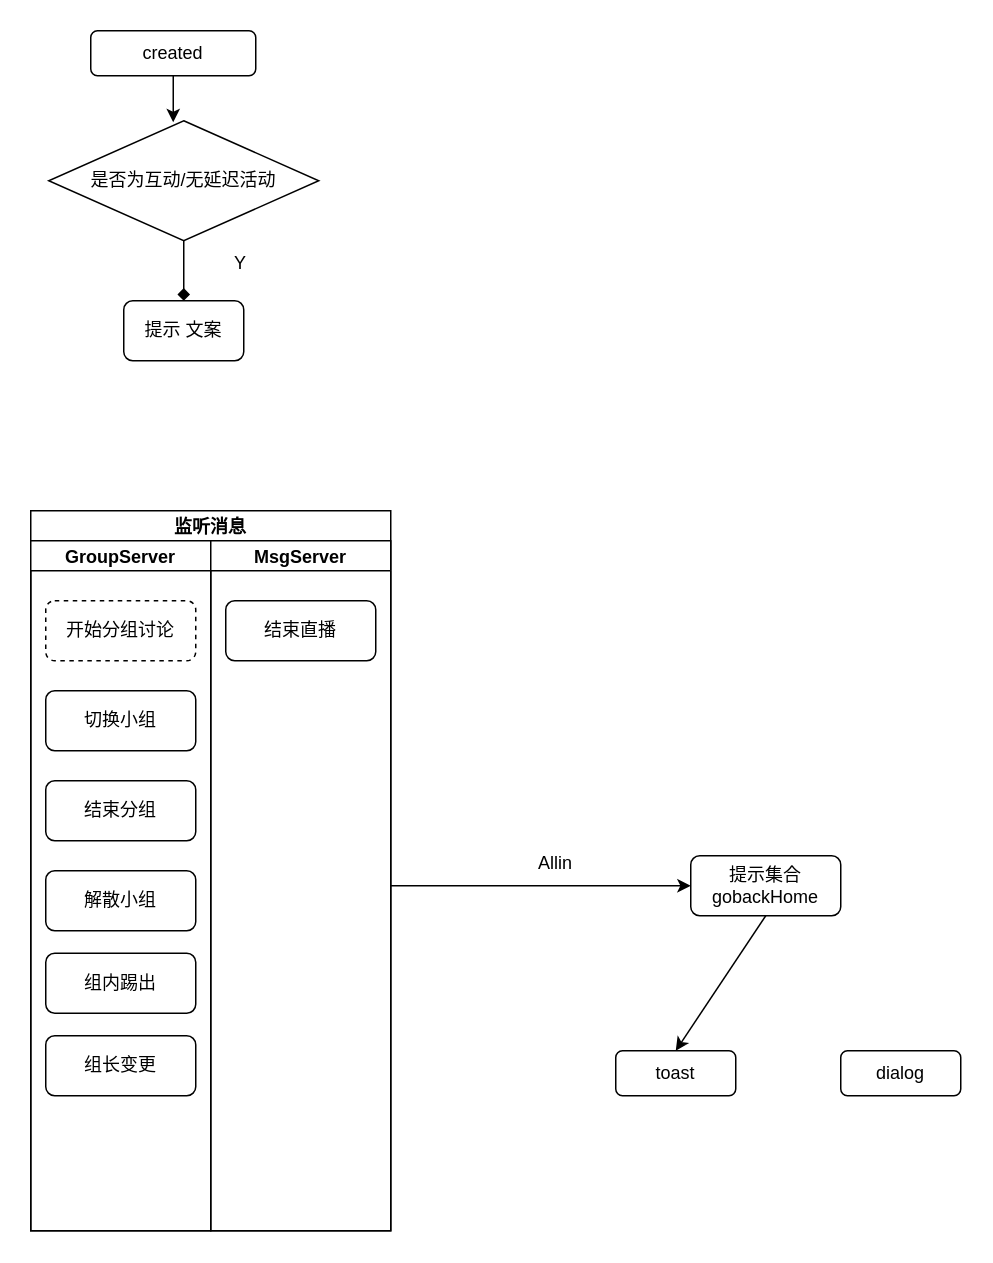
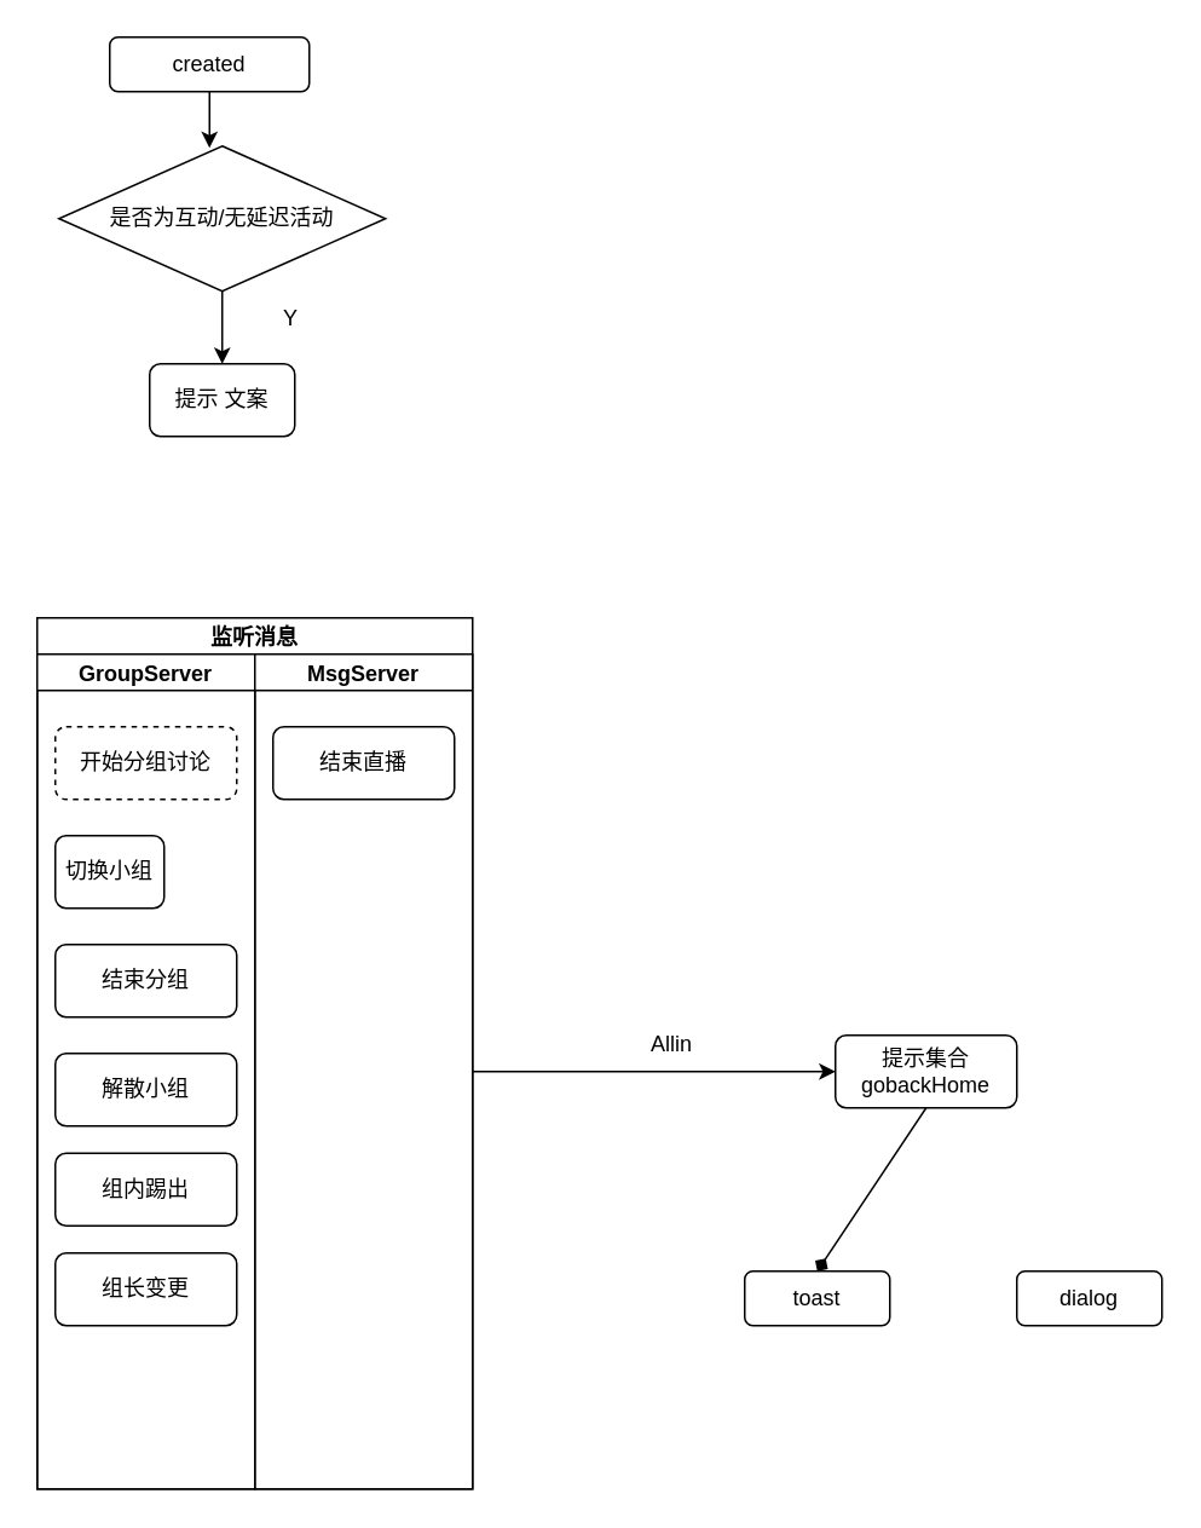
- <mxCell id="4" style="edgeStyle=none;html=1;exitX=0.5;exitY=1;exitDx=0;exitDy=0;endArrow=diamond;" edge="1" parent="1" source="5" target="6"><mxGeometry relative="1" as="geometry" /></mxCell>
+ <mxCell id="4" style="edgeStyle=none;html=1;exitX=0.5;exitY=1;exitDx=0;exitDy=0;" edge="1" parent="1" source="5" target="6"><mxGeometry relative="1" as="geometry" /></mxCell>
- <mxCell id="13" value="切换小组" style="rounded=1;whiteSpace=wrap;html=1;" vertex="1" parent="11"><mxGeometry x="10" y="100" width="100" height="40" as="geometry" /></mxCell>
+ <mxCell id="13" value="切换小组" style="rounded=1;whiteSpace=wrap;html=1;" vertex="1" parent="11"><mxGeometry x="10" y="100" width="60" height="40" as="geometry" /></mxCell>
- <mxCell id="7" style="edgeStyle=none;html=1;exitX=0.5;exitY=1;exitDx=0;exitDy=0;entryX=0.5;entryY=0;entryDx=0;entryDy=0;" edge="1" parent="1" source="8" target="22"><mxGeometry relative="1" as="geometry" /></mxCell>
+ <mxCell id="7" style="edgeStyle=none;html=1;exitX=0.5;exitY=1;exitDx=0;exitDy=0;entryX=0.5;entryY=0;entryDx=0;entryDy=0;endArrow=diamond;" edge="1" parent="1" source="8" target="22"><mxGeometry relative="1" as="geometry" /></mxCell>
